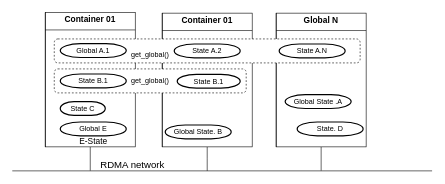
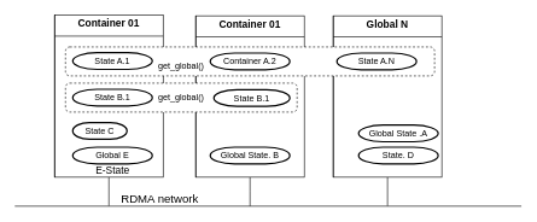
- <mxCell id="13" value="Global A.1" style="strokeWidth=2;html=1;shape=mxgraph.flowchart.terminator;whiteSpace=wrap;" vertex="1" parent="1"><mxGeometry x="100" y="72" width="110" height="23" as="geometry" /></mxCell>
+ <mxCell id="13" value="State A.1" style="strokeWidth=2;html=1;shape=mxgraph.flowchart.terminator;whiteSpace=wrap;" vertex="1" parent="1"><mxGeometry x="100" y="72" width="110" height="23" as="geometry" /></mxCell>
- <mxCell id="14" value="State A.2" style="strokeWidth=2;html=1;shape=mxgraph.flowchart.terminator;whiteSpace=wrap;" vertex="1" parent="1"><mxGeometry x="290" y="72.5" width="110" height="23" as="geometry" /></mxCell>
+ <mxCell id="14" value="Container A.2" style="strokeWidth=2;html=1;shape=mxgraph.flowchart.terminator;whiteSpace=wrap;" vertex="1" parent="1"><mxGeometry x="290" y="72.5" width="110" height="23" as="geometry" /></mxCell>
- <mxCell id="19" value="Global State .A" style="strokeWidth=2;html=1;shape=mxgraph.flowchart.terminator;whiteSpace=wrap;" vertex="1" parent="1"><mxGeometry x="475" y="157" width="110" height="23" as="geometry" /></mxCell>
+ <mxCell id="19" value="Global State .A" style="strokeWidth=2;html=1;shape=mxgraph.flowchart.terminator;whiteSpace=wrap;" vertex="1" parent="1"><mxGeometry x="495" y="172" width="110" height="23" as="geometry" /></mxCell>
- <mxCell id="18" value="Global State. B" style="strokeWidth=2;html=1;shape=mxgraph.flowchart.terminator;whiteSpace=wrap;" vertex="1" parent="1"><mxGeometry x="275" y="207.5" width="110" height="23" as="geometry" /></mxCell>
+ <mxCell id="18" value="Global State. B" style="strokeWidth=2;html=1;shape=mxgraph.flowchart.terminator;whiteSpace=wrap;" vertex="1" parent="1"><mxGeometry x="290" y="202.5" width="110" height="23" as="geometry" /></mxCell>
